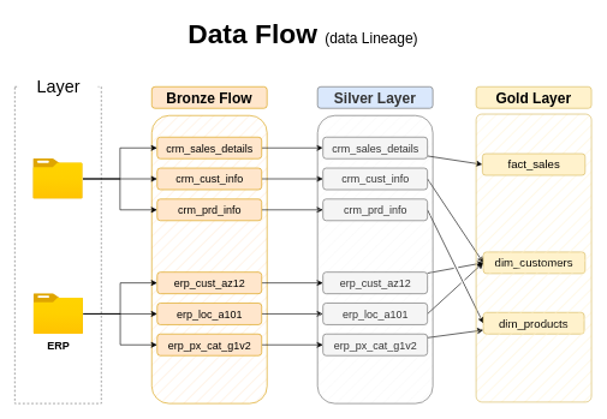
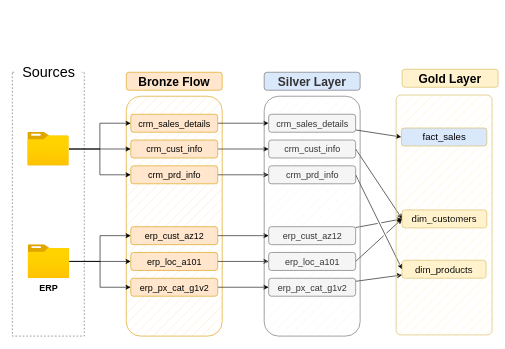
- <mxCell id="48" value="&lt;font style=&quot;&quot;&gt;&lt;b&gt;Data Flow&amp;nbsp;&lt;/b&gt;&lt;/font&gt;&lt;span style=&quot;font-size: 20px; background-color: transparent; color: light-dark(rgb(0, 0, 0), rgb(255, 255, 255));&quot;&gt;(data Lineage)&lt;/span&gt;" style="text;html=1;strokeColor=none;fillColor=none;align=center;verticalAlign=middle;whiteSpace=wrap;rounded=0;fontSize=38;fontFamily=Helvetica;" vertex="1" parent="1"><mxGeometry x="20" y="20" width="800" height="54" as="geometry" /></mxCell>
- <mxCell id="10" value="&lt;font style=&quot;font-size: 24px;&quot;&gt;Layer&lt;/font&gt;" style="rounded=1;whiteSpace=wrap;html=1;fillColor=default;strokeColor=none;" parent="1" vertex="1"><mxGeometry x="25.5" y="110" width="110" height="20" as="geometry" /></mxCell>
+ <mxCell id="10" value="&lt;font style=&quot;font-size: 24px;&quot;&gt;Sources&lt;/font&gt;" style="rounded=1;whiteSpace=wrap;html=1;fillColor=default;strokeColor=none;" parent="1" vertex="1"><mxGeometry x="25.5" y="110" width="110" height="20" as="geometry" /></mxCell>
- <mxCell id="46" value="Gold Layer" style="rounded=1;whiteSpace=wrap;html=1;fillColor=#fff2cc;strokeColor=#d6b656;fontSize=20;fontStyle=1;" vertex="1" parent="1"><mxGeometry x="660" y="120" width="160" height="30" as="geometry" /></mxCell>
+ <mxCell id="46" value="Gold Layer" style="rounded=1;whiteSpace=wrap;html=1;fillColor=#fff2cc;strokeColor=#d6b656;fontSize=20;fontStyle=1;" vertex="1" parent="1"><mxGeometry x="670" y="115" width="160" height="30" as="geometry" /></mxCell>
- <mxCell id="47" value="fact_sales" style="rounded=1;whiteSpace=wrap;html=1;fillColor=#fff2cc;strokeColor=#d6b656;fontSize=16;fontStyle=0;" vertex="1" parent="1"><mxGeometry x="668.75" y="213" width="142.5" height="30" as="geometry" /></mxCell>
+ <mxCell id="47" value="fact_sales" style="rounded=1;whiteSpace=wrap;html=1;fillColor=#dae8fc;strokeColor=#d6b656;fontSize=16;fontStyle=0;" vertex="1" parent="1"><mxGeometry x="668.75" y="213" width="142.5" height="30" as="geometry" /></mxCell>
